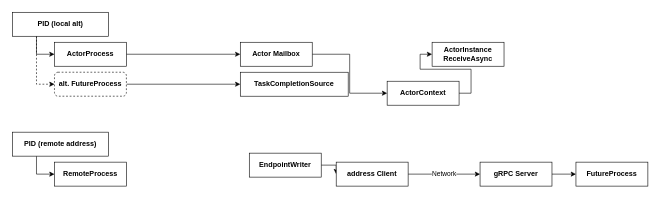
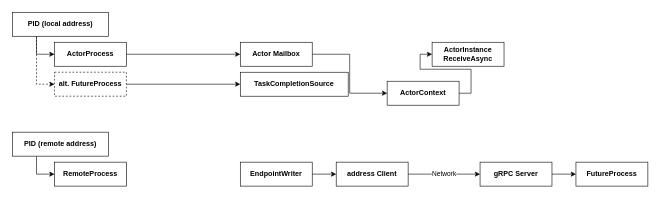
- <mxCell id="4" value="&lt;b&gt;PID (local alt)&lt;/b&gt;" style="rounded=0;whiteSpace=wrap;html=1;" parent="1" vertex="1"><mxGeometry x="20" y="20" width="160" height="40" as="geometry" /></mxCell>
+ <mxCell id="4" value="&lt;b&gt;PID (local address)&lt;/b&gt;" style="rounded=0;whiteSpace=wrap;html=1;" parent="1" vertex="1"><mxGeometry x="20" y="20" width="160" height="40" as="geometry" /></mxCell>
- <mxCell id="11" value="&lt;b&gt;alt. FutureProcess&lt;/b&gt;" style="whiteSpace=wrap;html=1;dashed=1;rounded=1;" parent="1" vertex="1"><mxGeometry x="90" y="120" width="120" height="40" as="geometry" /></mxCell>
+ <mxCell id="11" value="&lt;b&gt;alt. FutureProcess&lt;/b&gt;" style="rounded=0;whiteSpace=wrap;html=1;dashed=1;" parent="1" vertex="1"><mxGeometry x="90" y="120" width="120" height="40" as="geometry" /></mxCell>
- <mxCell id="13" value="&lt;b&gt;EndpointWriter&lt;/b&gt;" style="rounded=0;whiteSpace=wrap;html=1;" parent="1" vertex="1"><mxGeometry x="415" y="255" width="120" height="40" as="geometry" /></mxCell>
+ <mxCell id="13" value="&lt;b&gt;EndpointWriter&lt;/b&gt;" style="rounded=0;whiteSpace=wrap;html=1;" parent="1" vertex="1"><mxGeometry x="400" y="270" width="120" height="40" as="geometry" /></mxCell>
